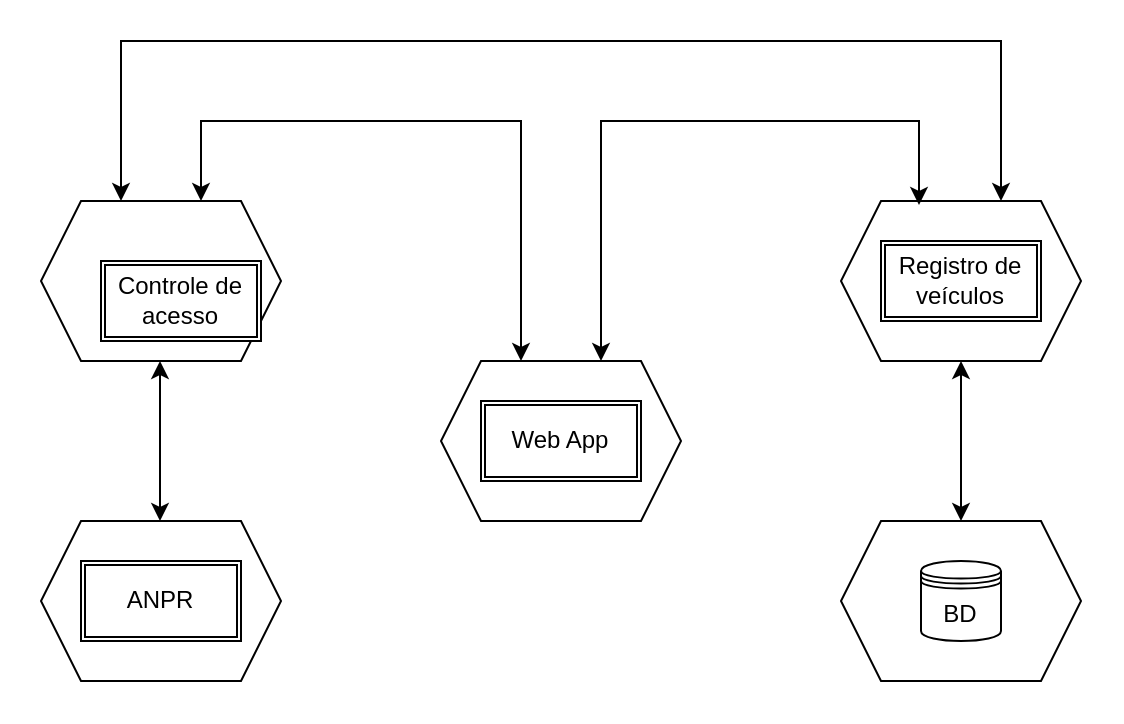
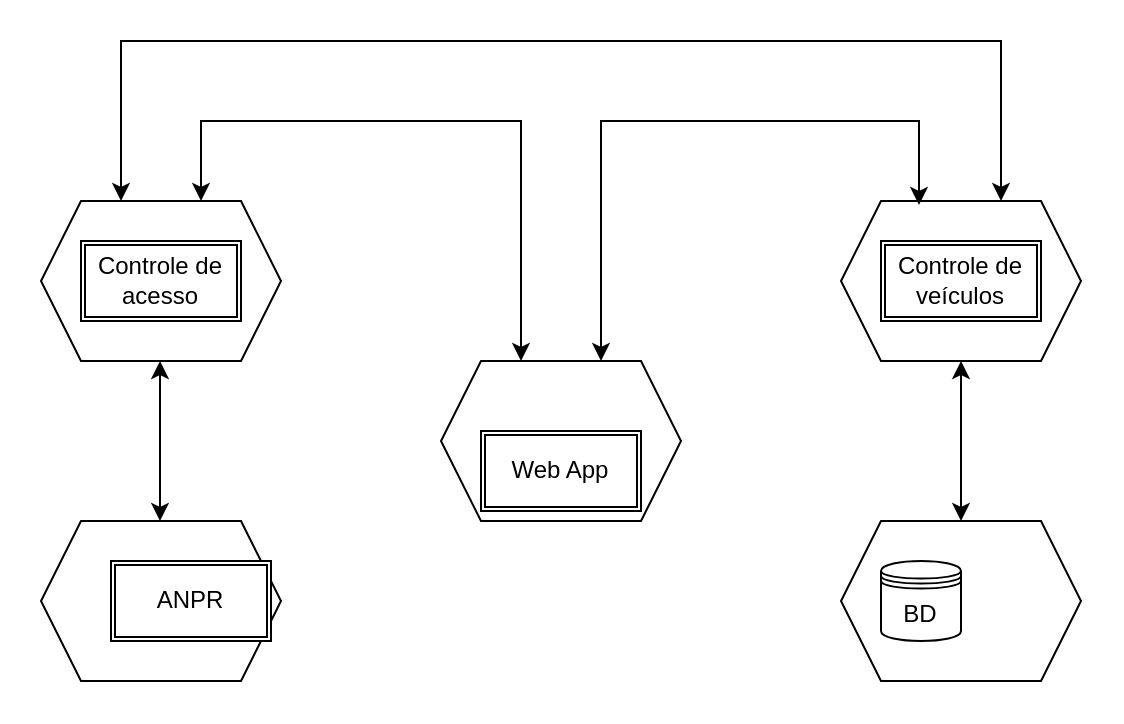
- <mxCell id="13" value="&lt;div&gt;Registro de&lt;/div&gt;&lt;div&gt;veículos&lt;br&gt;&lt;/div&gt;" style="shape=ext;double=1;rounded=0;whiteSpace=wrap;html=1;" vertex="1" parent="11"><mxGeometry x="20" y="20" width="80" height="40" as="geometry" /></mxCell>
+ <mxCell id="13" value="&lt;div&gt;Controle de&lt;/div&gt;&lt;div&gt;veículos&lt;br&gt;&lt;/div&gt;" style="shape=ext;double=1;rounded=0;whiteSpace=wrap;html=1;" vertex="1" parent="11"><mxGeometry x="20" y="20" width="80" height="40" as="geometry" /></mxCell>
- <mxCell id="10" value="&lt;div&gt;Controle de&lt;/div&gt;&lt;div&gt;acesso&lt;br&gt;&lt;/div&gt;" style="shape=ext;double=1;rounded=0;whiteSpace=wrap;html=1;" vertex="1" parent="8"><mxGeometry x="30" y="30" width="80" height="40" as="geometry" /></mxCell>
+ <mxCell id="10" value="&lt;div&gt;Controle de&lt;/div&gt;&lt;div&gt;acesso&lt;br&gt;&lt;/div&gt;" style="shape=ext;double=1;rounded=0;whiteSpace=wrap;html=1;" vertex="1" parent="8"><mxGeometry x="20" y="20" width="80" height="40" as="geometry" /></mxCell>
- <mxCell id="17" value="Web App" style="shape=ext;double=1;rounded=0;whiteSpace=wrap;html=1;" vertex="1" parent="15"><mxGeometry x="20" y="20" width="80" height="40" as="geometry" /></mxCell>
+ <mxCell id="17" value="Web App" style="shape=ext;double=1;rounded=0;whiteSpace=wrap;html=1;" vertex="1" parent="15"><mxGeometry x="20" y="35" width="80" height="40" as="geometry" /></mxCell>
- <mxCell id="7" value="ANPR" style="shape=ext;double=1;rounded=0;whiteSpace=wrap;html=1;" vertex="1" parent="5"><mxGeometry x="20" y="20" width="80" height="40" as="geometry" /></mxCell>
+ <mxCell id="7" value="ANPR" style="shape=ext;double=1;rounded=0;whiteSpace=wrap;html=1;" vertex="1" parent="5"><mxGeometry x="35" y="20" width="80" height="40" as="geometry" /></mxCell>
- <mxCell id="4" value="BD" style="shape=datastore;whiteSpace=wrap;html=1;" vertex="1" parent="2"><mxGeometry x="40" y="20" width="40" height="40" as="geometry" /></mxCell>
+ <mxCell id="4" value="BD" style="shape=datastore;whiteSpace=wrap;html=1;" vertex="1" parent="2"><mxGeometry x="20" y="20" width="40" height="40" as="geometry" /></mxCell>
